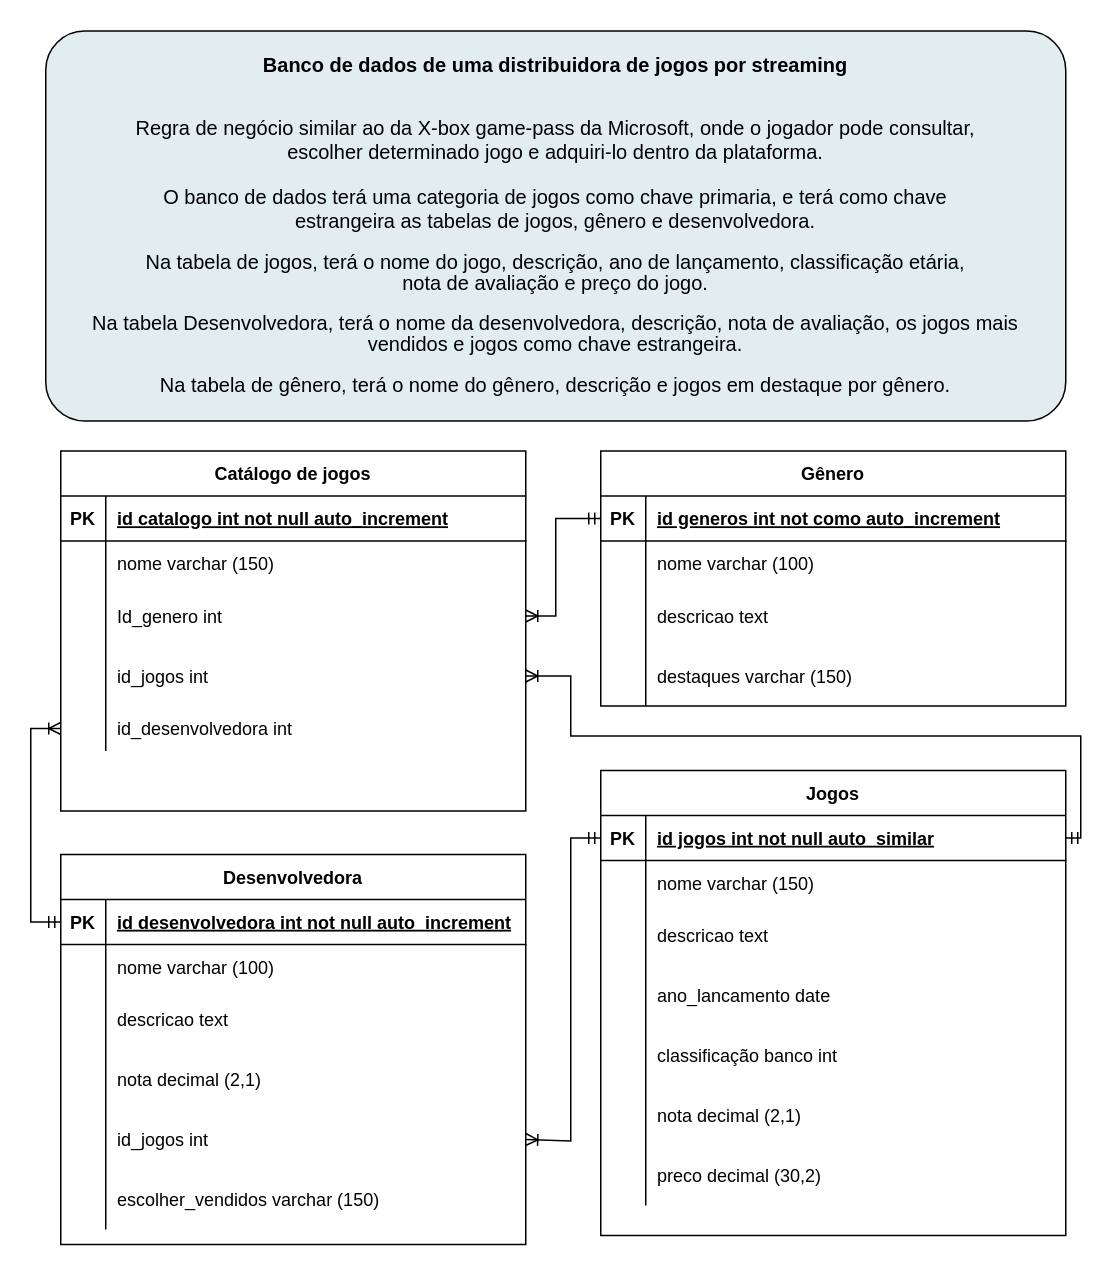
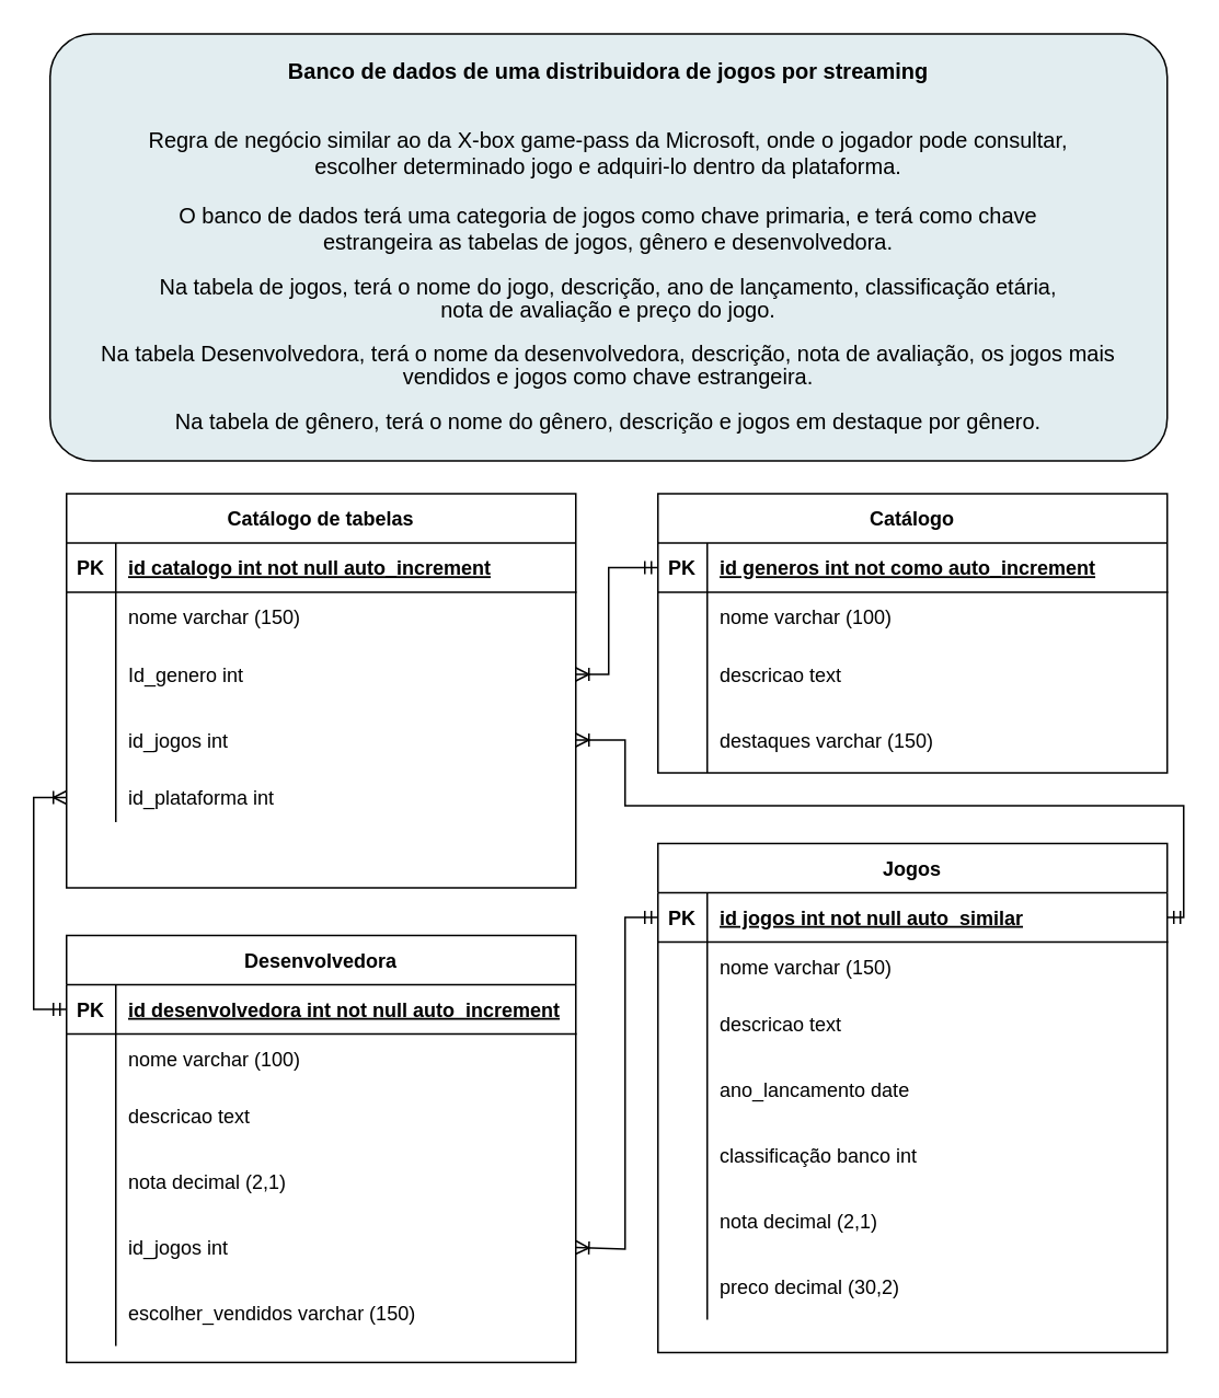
- <mxCell id="56" value="Catálogo de jogos" style="shape=table;startSize=30;container=1;collapsible=1;childLayout=tableLayout;fixedRows=1;rowLines=0;fontStyle=1;align=center;resizeLast=1;" parent="1" vertex="1"><mxGeometry x="40" y="300" width="310" height="240" as="geometry" /></mxCell>
+ <mxCell id="56" value="Catálogo de tabelas" style="shape=table;startSize=30;container=1;collapsible=1;childLayout=tableLayout;fixedRows=1;rowLines=0;fontStyle=1;align=center;resizeLast=1;" parent="1" vertex="1"><mxGeometry x="40" y="300" width="310" height="240" as="geometry" /></mxCell>
- <mxCell id="43" value="Gênero" style="shape=table;startSize=30;container=1;collapsible=1;childLayout=tableLayout;fixedRows=1;rowLines=0;fontStyle=1;align=center;resizeLast=1;" parent="1" vertex="1"><mxGeometry x="400" y="300" width="310" height="170" as="geometry" /></mxCell>
+ <mxCell id="43" value="Catálogo" style="shape=table;startSize=30;container=1;collapsible=1;childLayout=tableLayout;fixedRows=1;rowLines=0;fontStyle=1;align=center;resizeLast=1;" parent="1" vertex="1"><mxGeometry x="400" y="300" width="310" height="170" as="geometry" /></mxCell>
- <mxCell id="71" value="id_desenvolvedora int" style="shape=partialRectangle;connectable=0;fillColor=none;top=0;left=0;bottom=0;right=0;align=left;spacingLeft=6;overflow=hidden;" parent="69" vertex="1"><mxGeometry x="30" width="280" height="30" as="geometry"><mxRectangle width="280" height="30" as="alternateBounds" /></mxGeometry></mxCell>
+ <mxCell id="71" value="id_plataforma int" style="shape=partialRectangle;connectable=0;fillColor=none;top=0;left=0;bottom=0;right=0;align=left;spacingLeft=6;overflow=hidden;" parent="69" vertex="1"><mxGeometry x="30" width="280" height="30" as="geometry"><mxRectangle width="280" height="30" as="alternateBounds" /></mxGeometry></mxCell>
